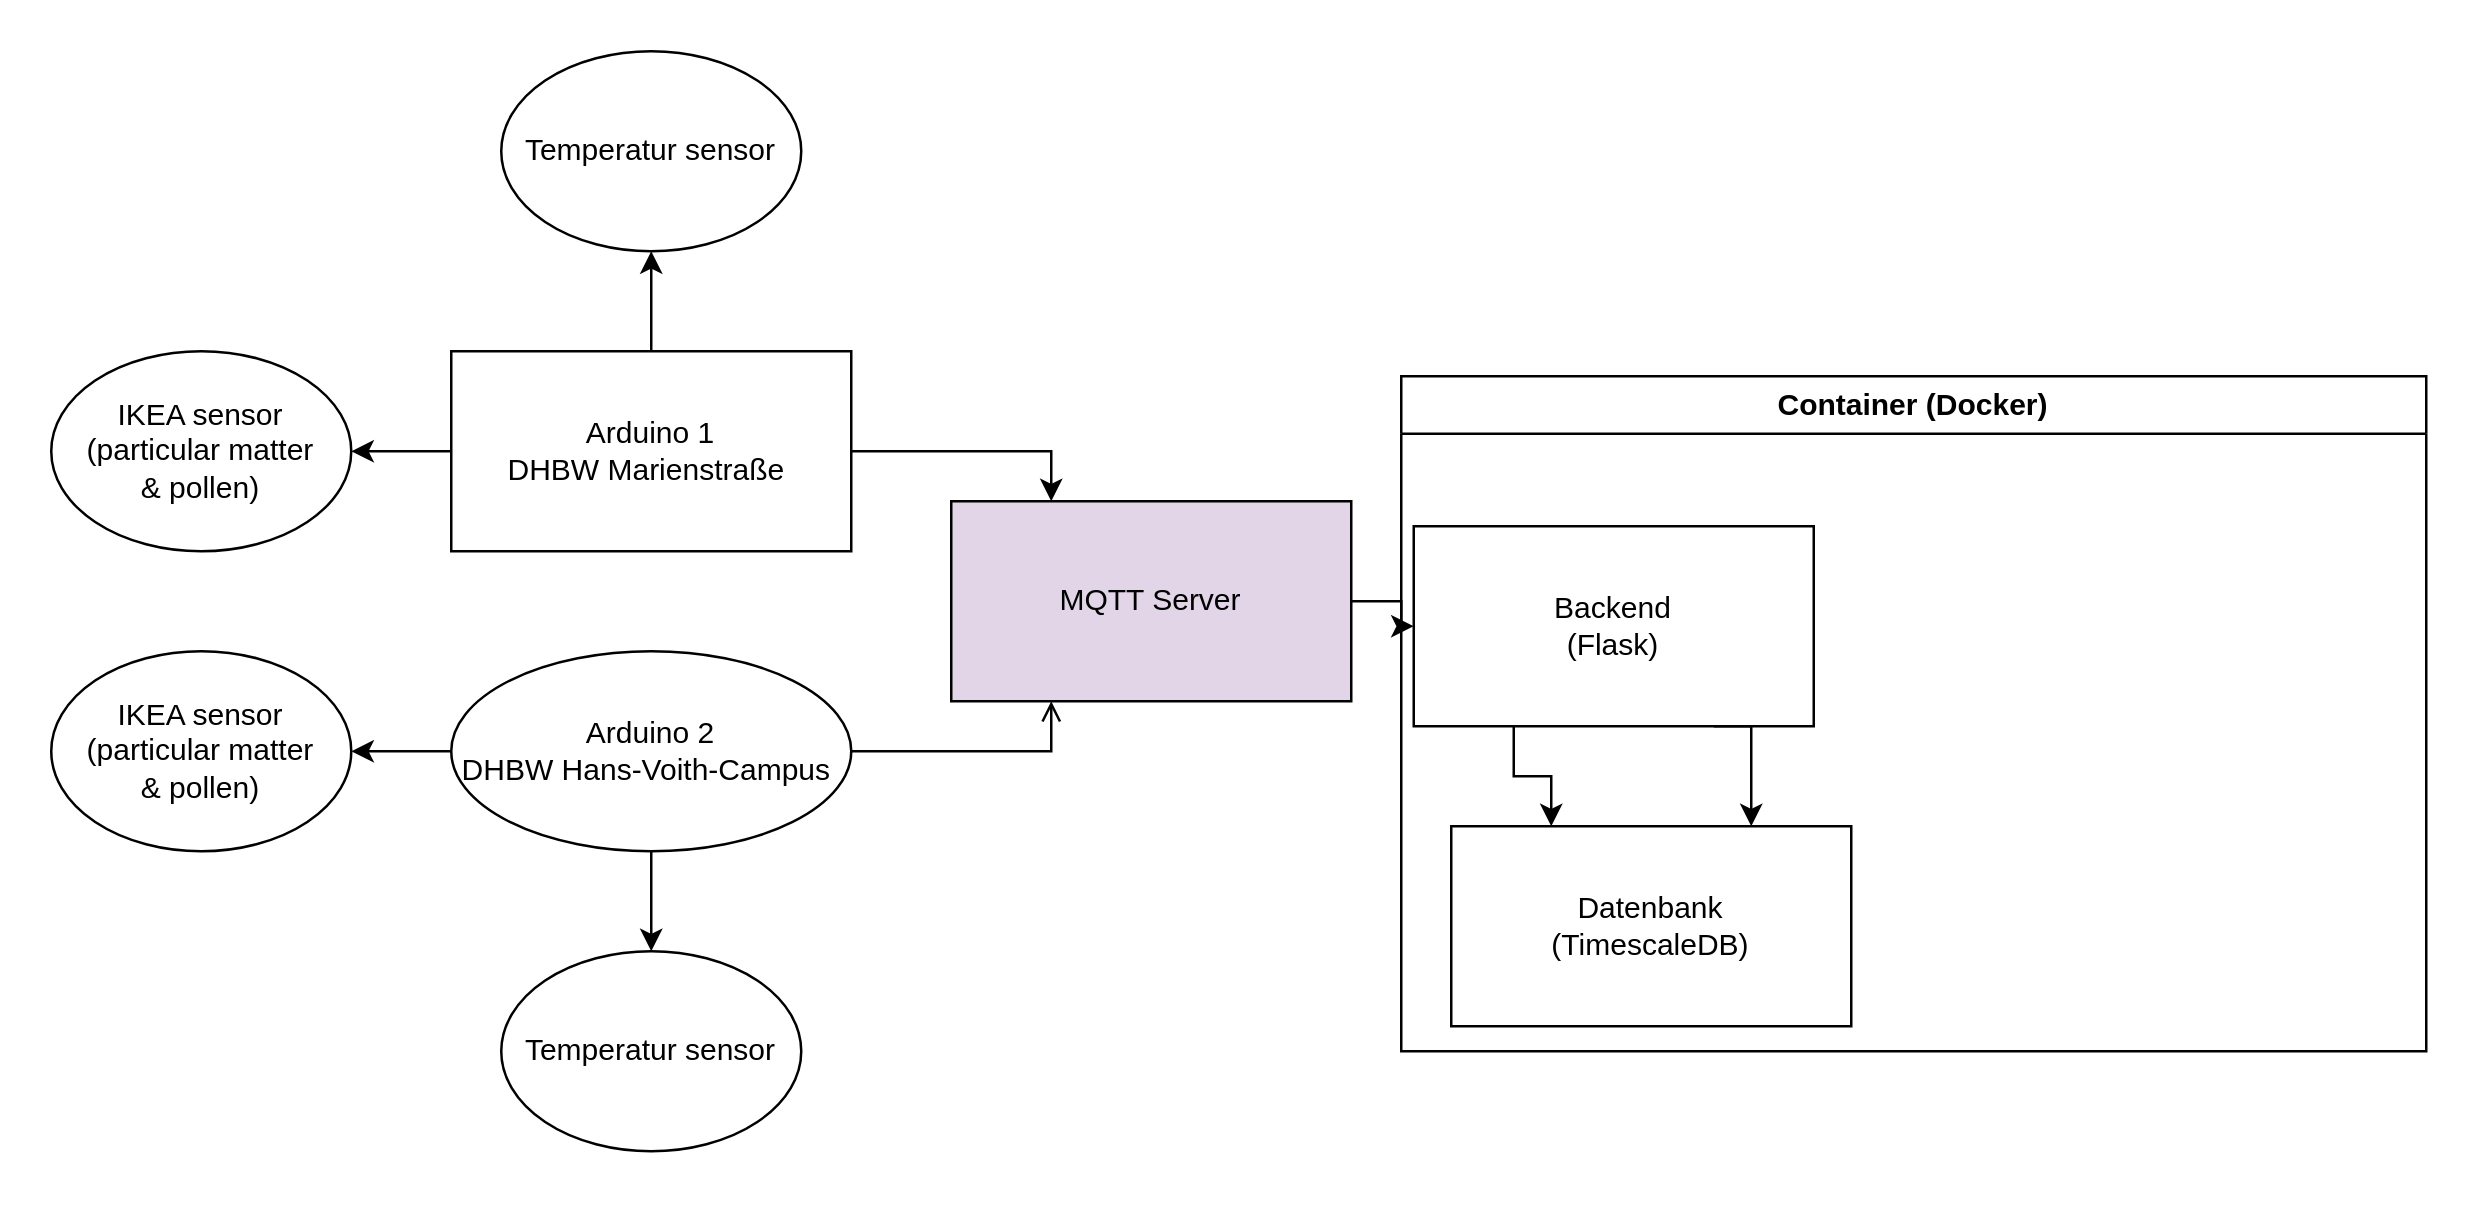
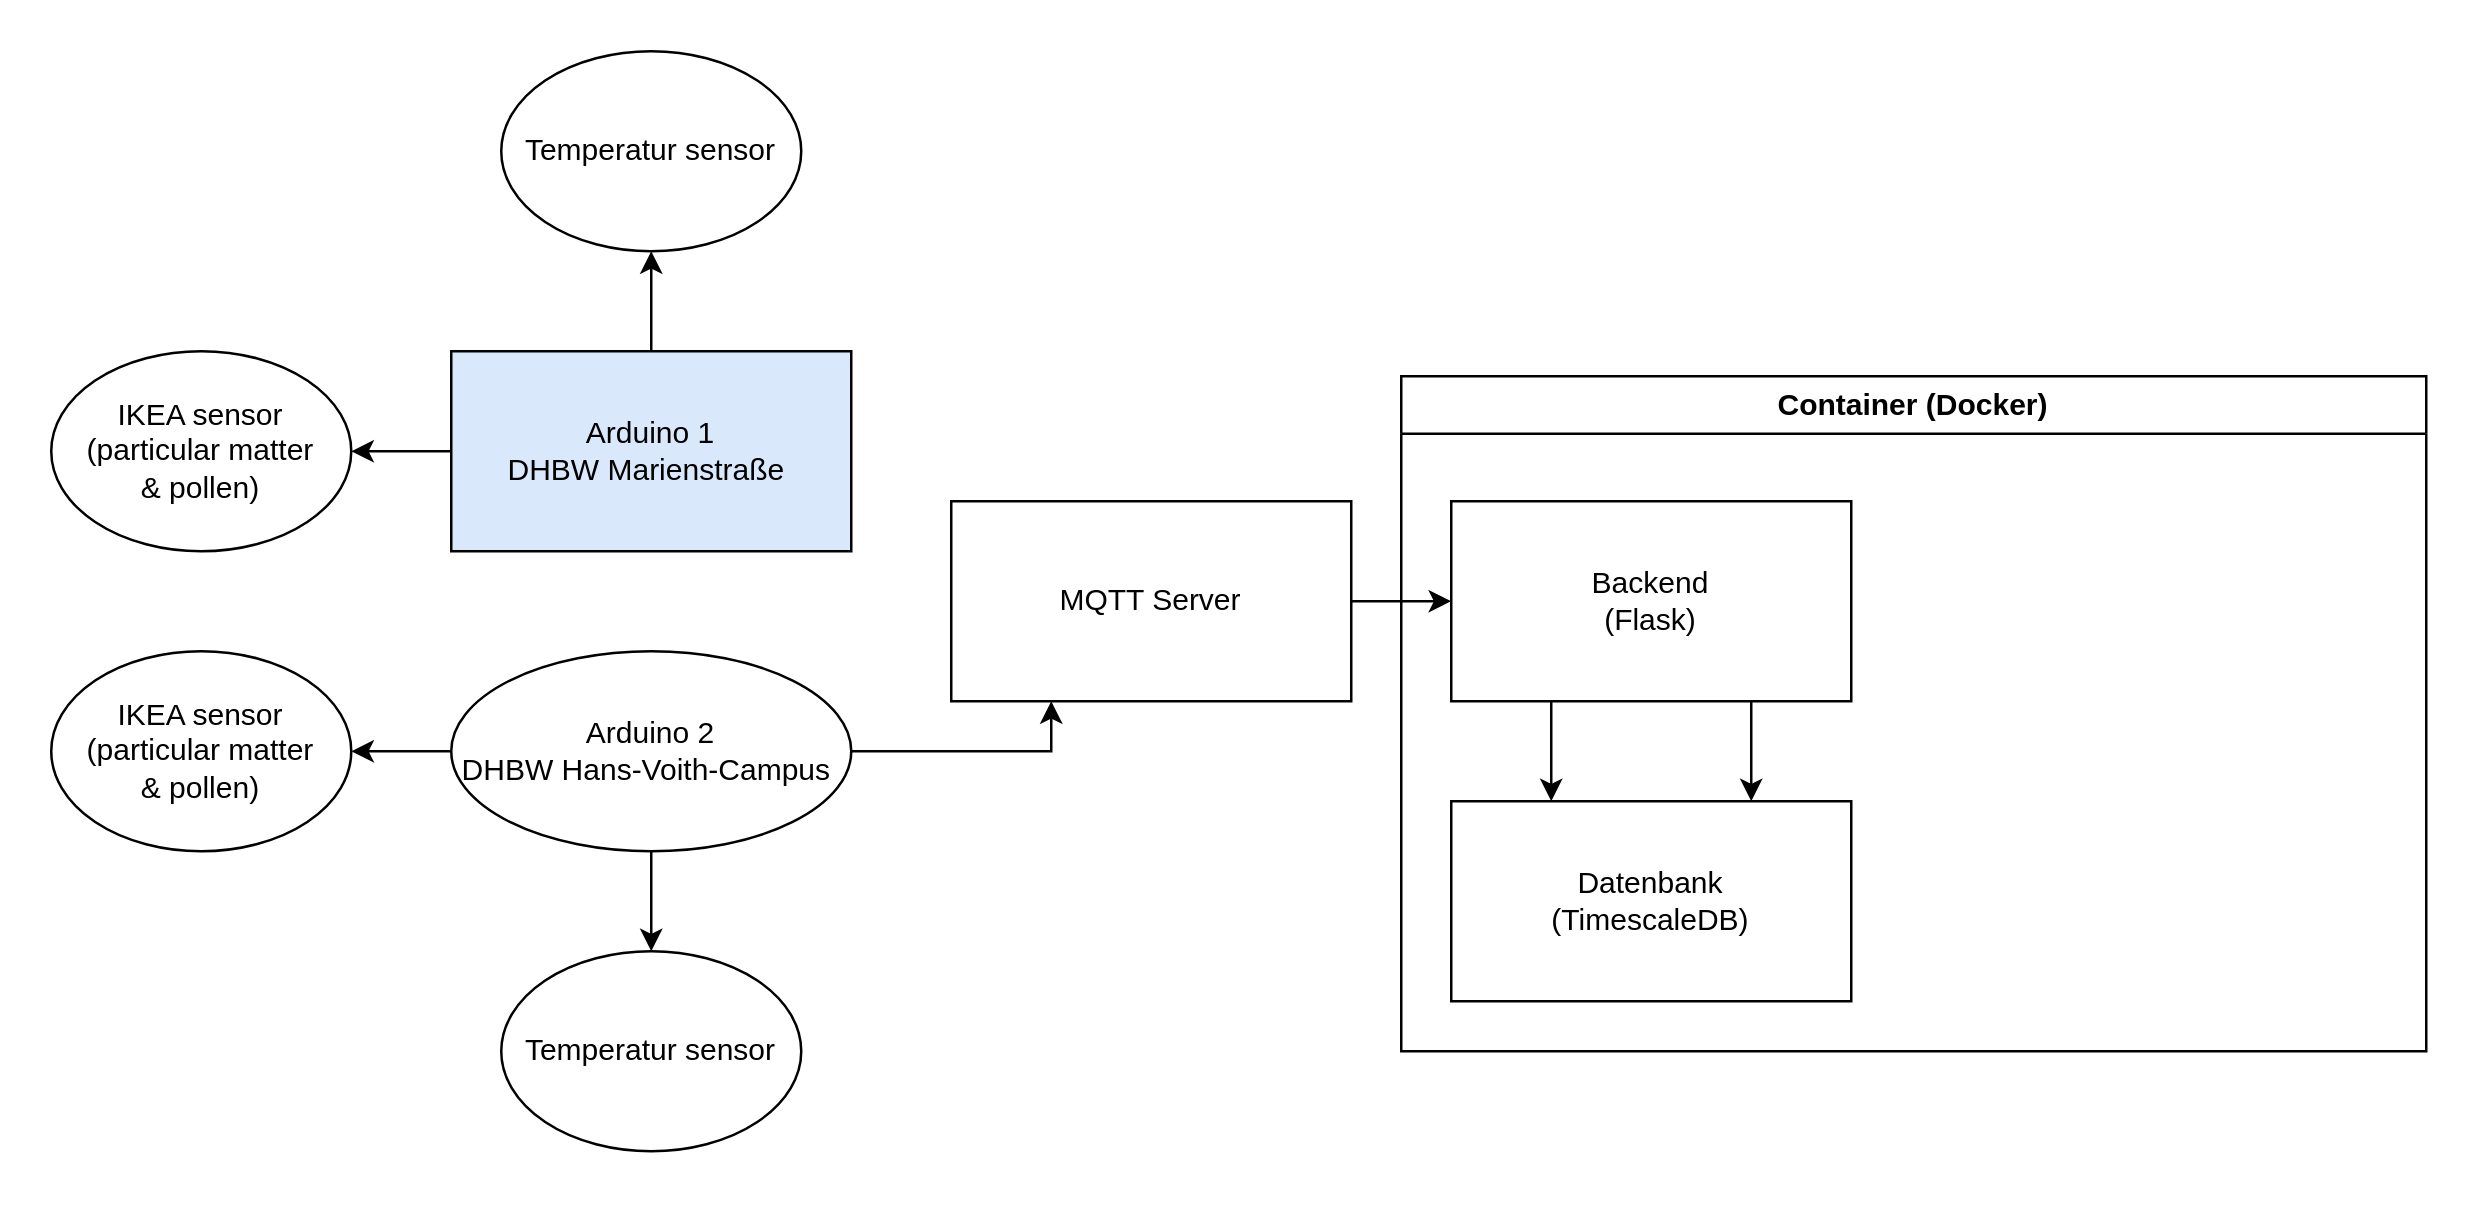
- <mxCell id="9" value="Arduino 1&lt;div&gt;DHBW Marienstraße&amp;nbsp;&lt;/div&gt;" style="rounded=0;whiteSpace=wrap;html=1;" vertex="1" parent="1"><mxGeometry x="180" y="140" width="160" height="80" as="geometry" /></mxCell>
+ <mxCell id="9" value="Arduino 1&lt;div&gt;DHBW Marienstraße&amp;nbsp;&lt;/div&gt;" style="rounded=0;whiteSpace=wrap;html=1;fillColor=#dae8fc;" vertex="1" parent="1"><mxGeometry x="180" y="140" width="160" height="80" as="geometry" /></mxCell>
- <mxCell id="8" value="" style="edgeStyle=orthogonalEdgeStyle;rounded=0;orthogonalLoop=1;jettySize=auto;html=1;entryX=0.25;entryY=0;entryDx=0;entryDy=0;" edge="1" parent="1" source="9" target="15"><mxGeometry relative="1" as="geometry" /></mxCell>
- <mxCell id="15" value="MQTT Server" style="rounded=0;whiteSpace=wrap;html=1;fillColor=#e1d5e7;" vertex="1" parent="1"><mxGeometry x="380" y="200" width="160" height="80" as="geometry" /></mxCell>
+ <mxCell id="15" value="MQTT Server" style="rounded=0;whiteSpace=wrap;html=1;" vertex="1" parent="1"><mxGeometry x="380" y="200" width="160" height="80" as="geometry" /></mxCell>
- <mxCell id="18" value="Backend&lt;div&gt;(Flask)&lt;/div&gt;" style="rounded=0;whiteSpace=wrap;html=1;" vertex="1" parent="1"><mxGeometry x="565" y="210" width="160" height="80" as="geometry" /></mxCell>
+ <mxCell id="18" value="Backend&lt;div&gt;(Flask)&lt;/div&gt;" style="rounded=0;whiteSpace=wrap;html=1;" vertex="1" parent="1"><mxGeometry x="580" y="200" width="160" height="80" as="geometry" /></mxCell>
- <mxCell id="11" value="" style="edgeStyle=orthogonalEdgeStyle;rounded=0;orthogonalLoop=1;jettySize=auto;html=1;entryX=0.25;entryY=1;entryDx=0;entryDy=0;endArrow=open;" edge="1" parent="1" source="13" target="15"><mxGeometry relative="1" as="geometry" /></mxCell>
+ <mxCell id="11" value="" style="edgeStyle=orthogonalEdgeStyle;rounded=0;orthogonalLoop=1;jettySize=auto;html=1;entryX=0.25;entryY=1;entryDx=0;entryDy=0;" edge="1" parent="1" source="13" target="15"><mxGeometry relative="1" as="geometry" /></mxCell>
- <mxCell id="19" value="Datenbank&lt;div&gt;(TimescaleDB)&lt;/div&gt;" style="rounded=0;whiteSpace=wrap;html=1;" vertex="1" parent="1"><mxGeometry x="580" y="330" width="160" height="80" as="geometry" /></mxCell>
+ <mxCell id="19" value="Datenbank&lt;div&gt;(TimescaleDB)&lt;/div&gt;" style="rounded=0;whiteSpace=wrap;html=1;" vertex="1" parent="1"><mxGeometry x="580" y="320" width="160" height="80" as="geometry" /></mxCell>
